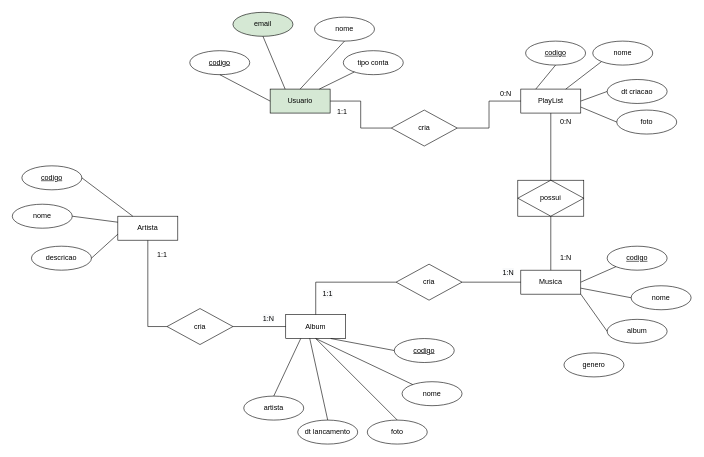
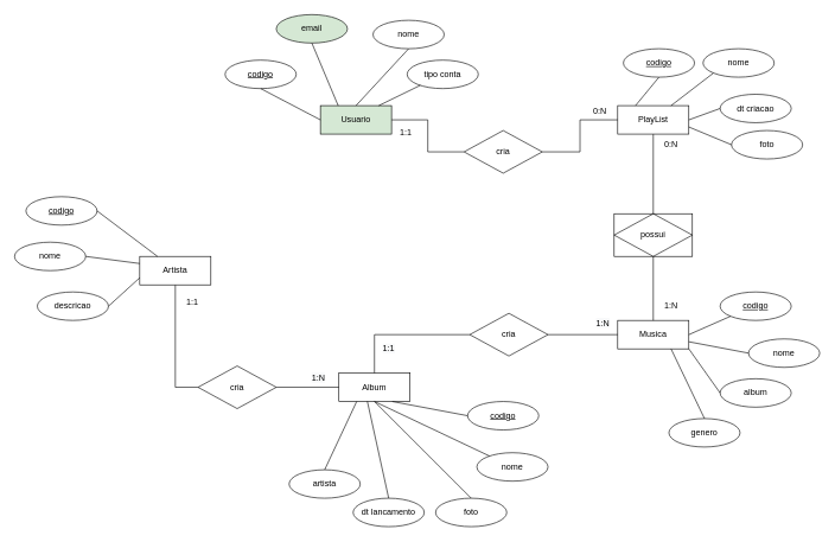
+ <mxCell id="66" value="" style="endArrow=none;html=1;rounded=0;exitX=0.5;exitY=0;exitDx=0;exitDy=0;entryX=0.75;entryY=1;entryDx=0;entryDy=0;" edge="1" parent="1" source="65" target="2"><mxGeometry relative="1" as="geometry"><mxPoint x="1020" y="560" as="sourcePoint" /><mxPoint x="976" y="498" as="targetPoint" /></mxGeometry></mxCell>
